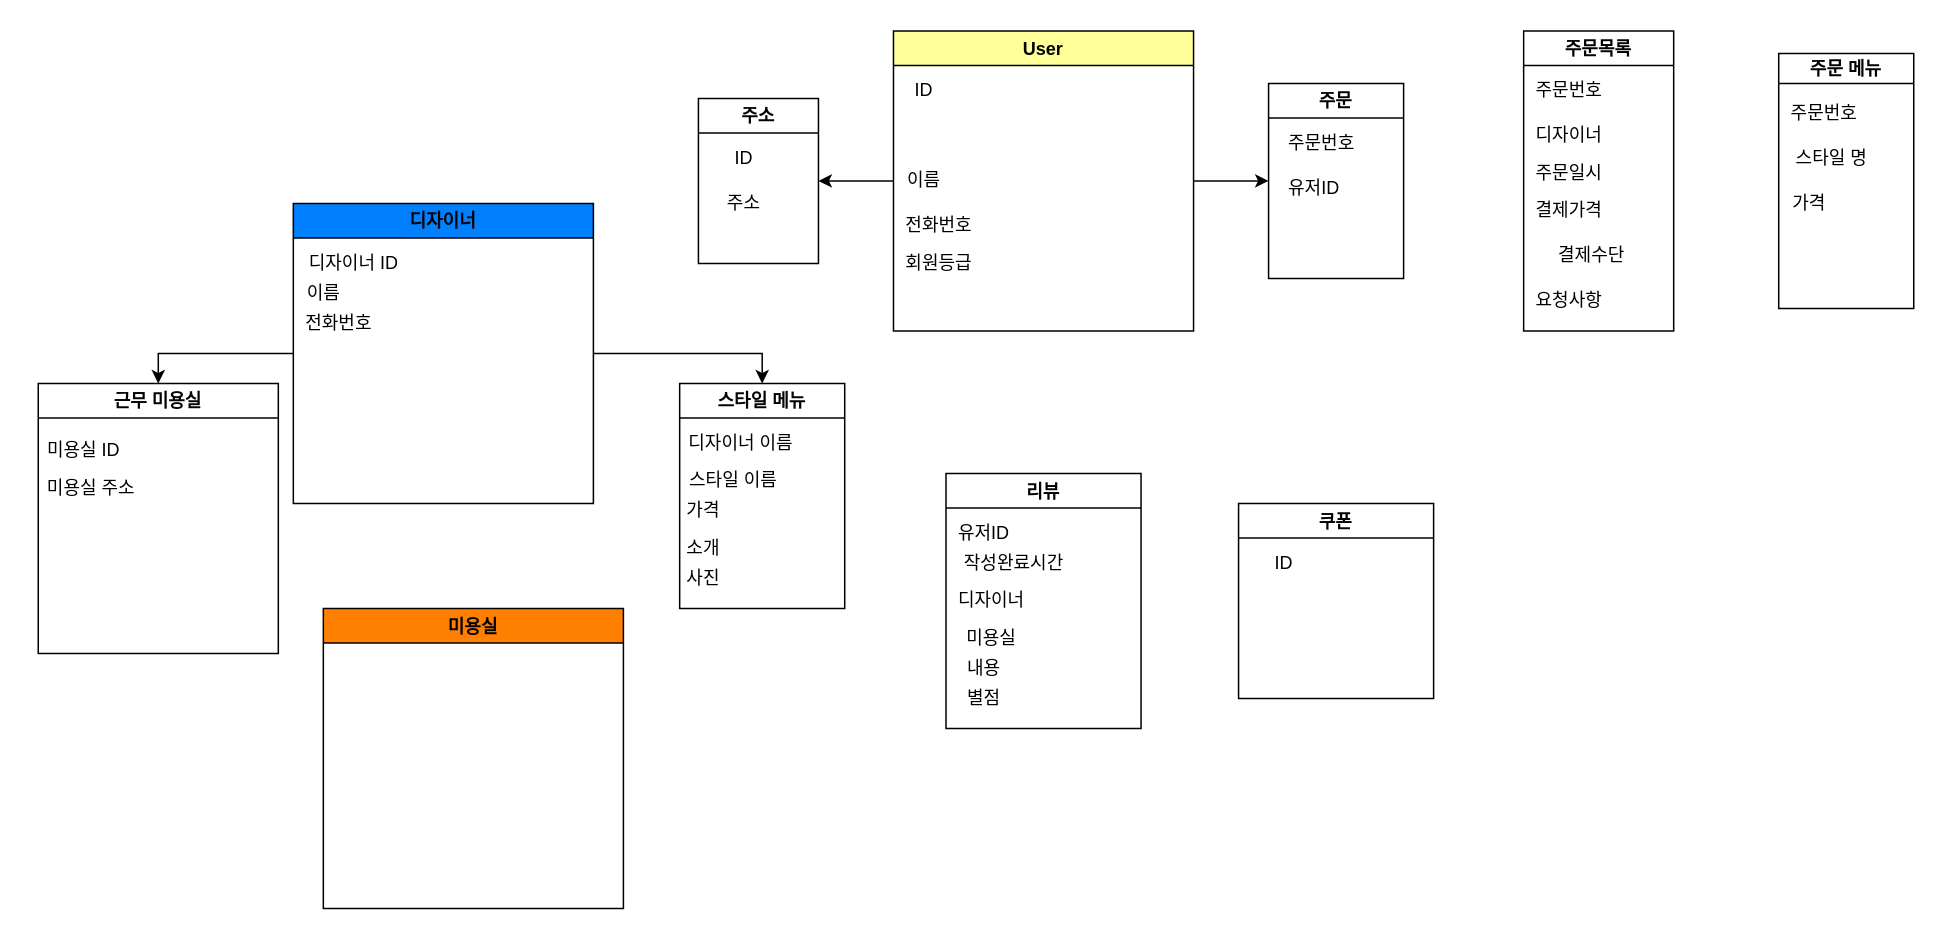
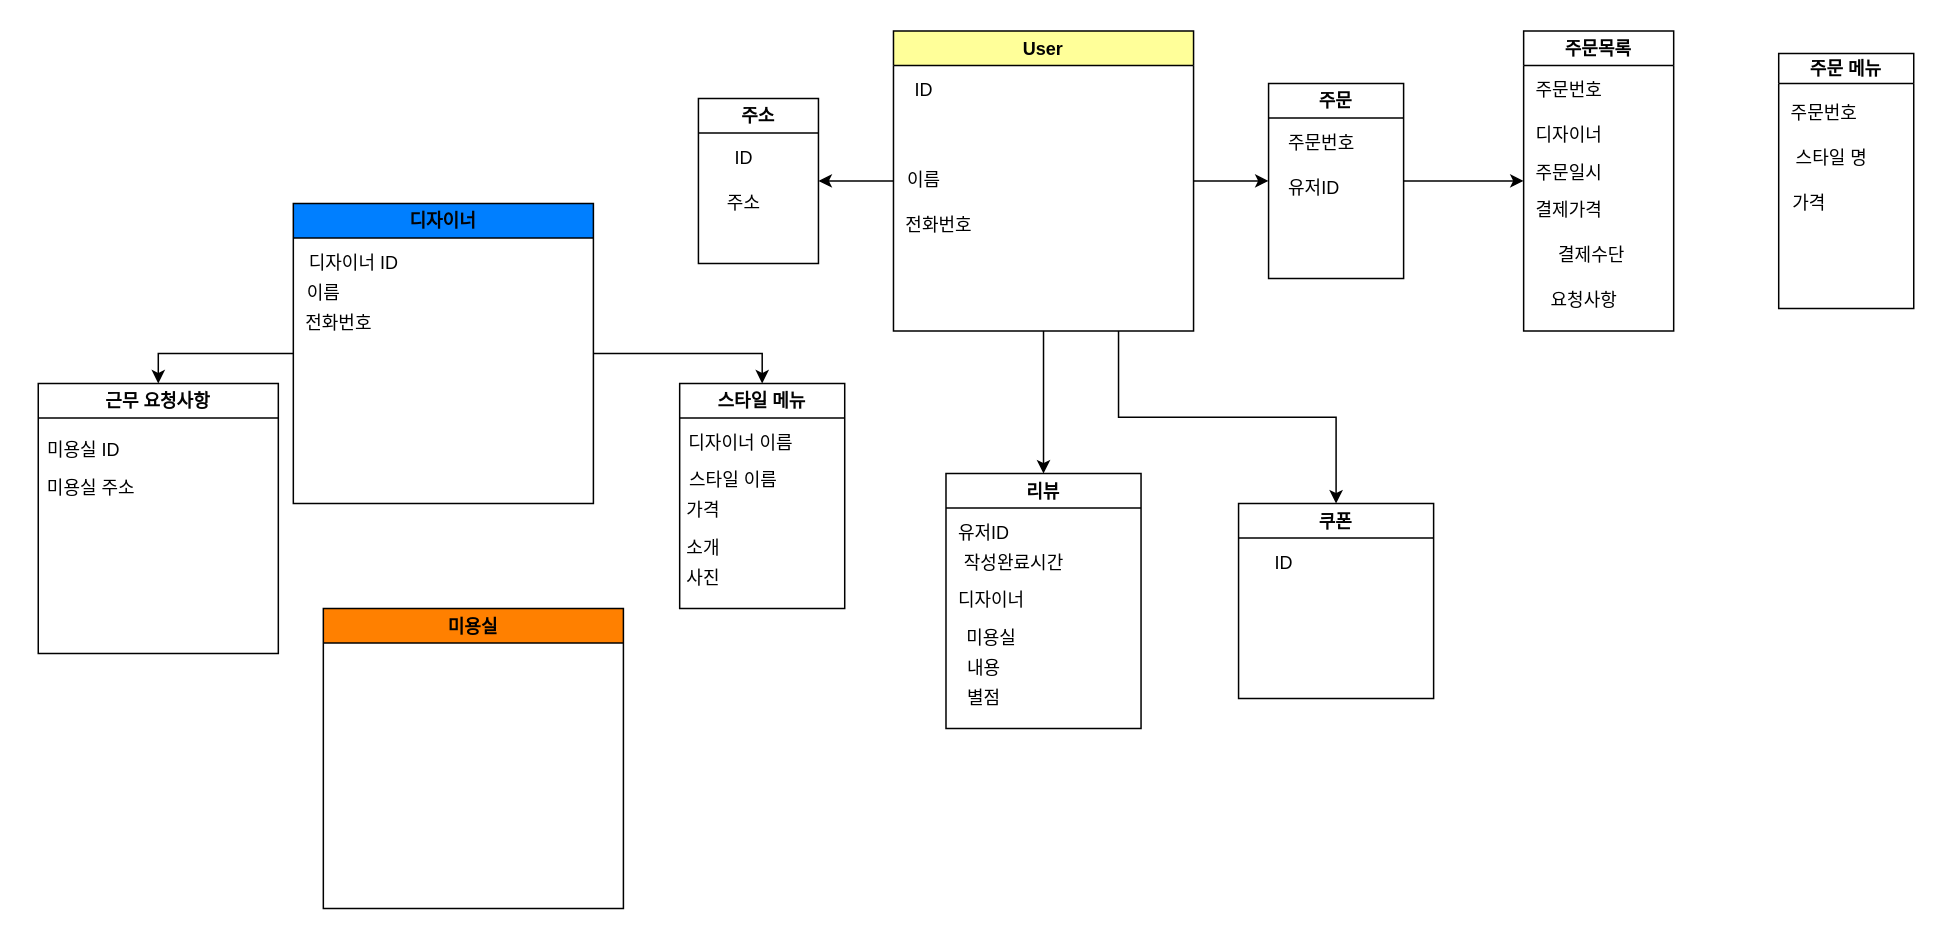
+ <mxCell id="13" style="edgeStyle=orthogonalEdgeStyle;rounded=0;orthogonalLoop=1;jettySize=auto;html=1;exitX=1;exitY=0.5;exitDx=0;exitDy=0;entryX=0;entryY=0.5;entryDx=0;entryDy=0;" parent="1" source="14" target="17" edge="1"><mxGeometry relative="1" as="geometry" /></mxCell>
- <mxCell id="43" value="회원등급" style="text;html=1;align=center;verticalAlign=middle;resizable=0;points=[];autosize=1;strokeColor=none;fillColor=none;" parent="1" vertex="1"><mxGeometry x="595" y="165" width="60" height="20" as="geometry" /></mxCell>
- <mxCell id="23" value="요청사항" style="text;html=1;align=center;verticalAlign=middle;resizable=0;points=[];autosize=1;strokeColor=none;fillColor=none;" parent="17" vertex="1"><mxGeometry y="170" width="60" height="20" as="geometry" /></mxCell>
+ <mxCell id="23" value="요청사항" style="text;html=1;align=center;verticalAlign=middle;resizable=0;points=[];autosize=1;strokeColor=none;fillColor=none;" parent="17" vertex="1"><mxGeometry x="10" y="170" width="60" height="20" as="geometry" /></mxCell>
+ <mxCell id="4" style="edgeStyle=orthogonalEdgeStyle;rounded=0;orthogonalLoop=1;jettySize=auto;html=1;exitX=0.5;exitY=1;exitDx=0;exitDy=0;entryX=0.5;entryY=0;entryDx=0;entryDy=0;" parent="1" source="6" target="28" edge="1"><mxGeometry relative="1" as="geometry" /></mxCell>
- <mxCell id="50" value="근무 미용실" style="swimlane;fillColor=#FFFFFF;fontColor=#030303;" parent="1" vertex="1"><mxGeometry x="25" y="255" width="160" height="180" as="geometry" /></mxCell>
+ <mxCell id="50" value="근무 요청사항" style="swimlane;fillColor=#FFFFFF;fontColor=#030303;" parent="1" vertex="1"><mxGeometry x="25" y="255" width="160" height="180" as="geometry" /></mxCell>
+ <mxCell id="5" style="edgeStyle=orthogonalEdgeStyle;rounded=0;orthogonalLoop=1;jettySize=auto;html=1;exitX=0.75;exitY=1;exitDx=0;exitDy=0;entryX=0.5;entryY=0;entryDx=0;entryDy=0;" parent="1" source="6" target="35" edge="1"><mxGeometry relative="1" as="geometry" /></mxCell>
